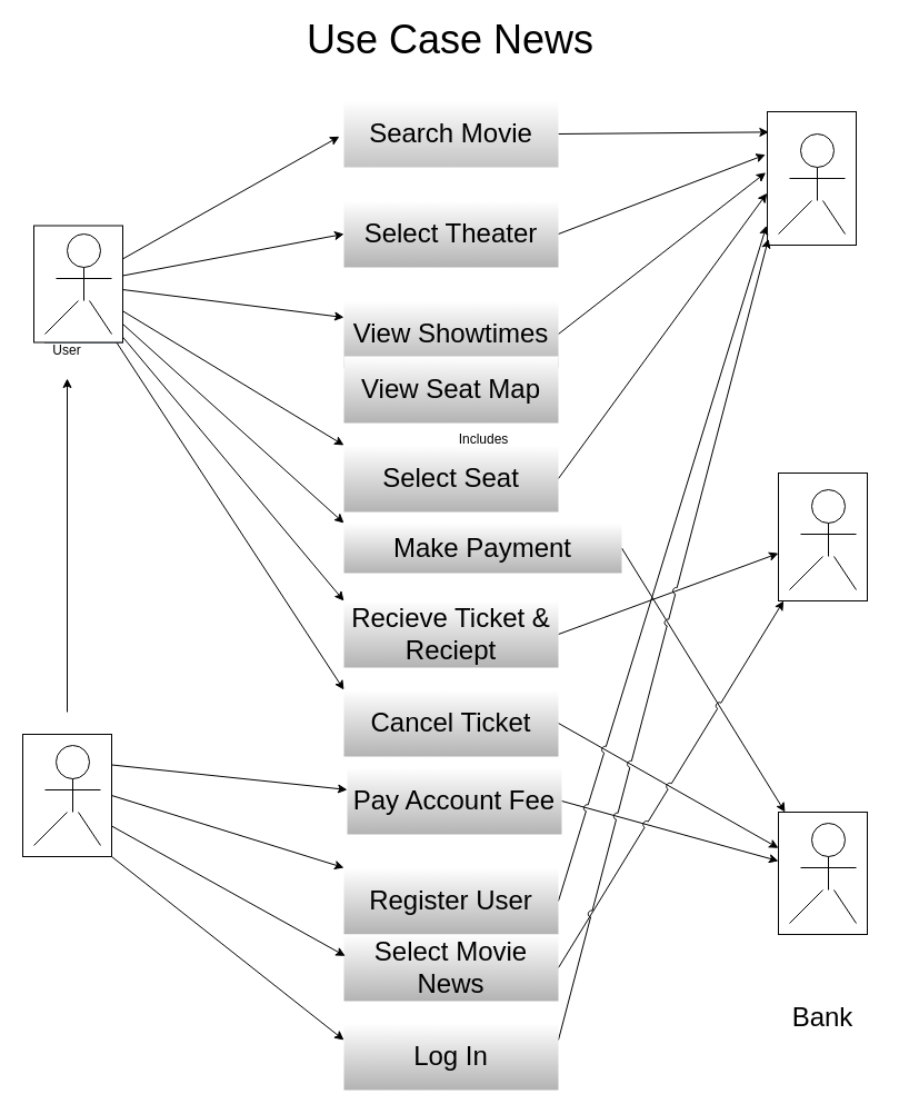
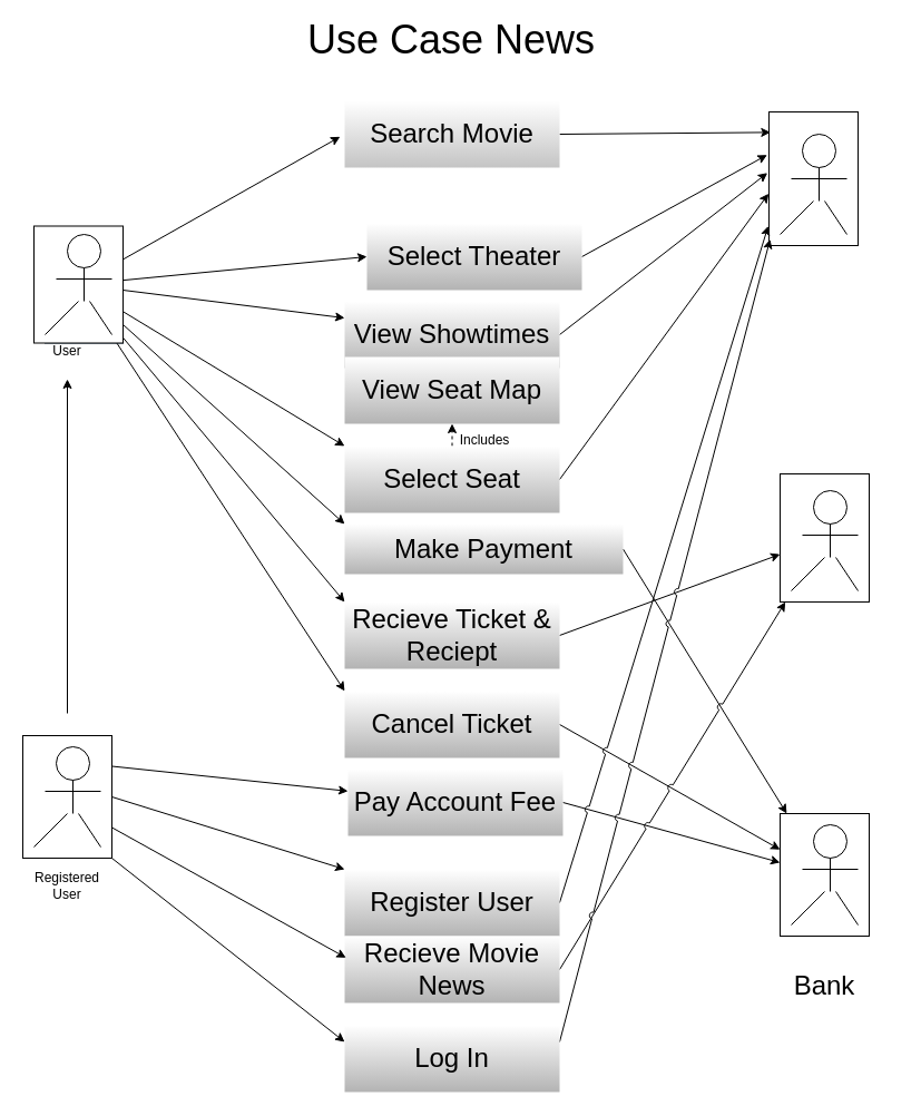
- <mxCell id="28" value="&lt;font style=&quot;font-size: 24px;&quot;&gt;Select Theater&lt;/font&gt;" style="text;html=1;strokeColor=none;fillColor=default;align=center;verticalAlign=middle;whiteSpace=wrap;rounded=0;gradientColor=#B3B3B3;" parent="1" vertex="1"><mxGeometry x="309" y="180" width="193" height="60" as="geometry" /></mxCell>
+ <mxCell id="28" value="&lt;font style=&quot;font-size: 24px;&quot;&gt;Select Theater&lt;/font&gt;" style="text;html=1;strokeColor=none;fillColor=default;align=center;verticalAlign=middle;whiteSpace=wrap;rounded=0;gradientColor=#B3B3B3;" parent="1" vertex="1"><mxGeometry x="329" y="200" width="193" height="60" as="geometry" /></mxCell>
+ <mxCell id="32" style="edgeStyle=none;rounded=0;orthogonalLoop=1;jettySize=auto;html=1;exitX=0.5;exitY=0;exitDx=0;exitDy=0;fontSize=24;dashed=1;" parent="1" source="34" target="31" edge="1"><mxGeometry relative="1" as="geometry" /></mxCell>
+ <mxCell id="23" value="Registered User" style="text;html=1;strokeColor=none;fillColor=none;align=center;verticalAlign=middle;whiteSpace=wrap;rounded=0;" parent="1" vertex="1"><mxGeometry x="30" y="780" width="60" height="30" as="geometry" /></mxCell>
- <mxCell id="46" value="&lt;font style=&quot;font-size: 24px;&quot;&gt;Select Movie News&lt;/font&gt;" style="text;html=1;strokeColor=none;fillColor=default;align=center;verticalAlign=middle;whiteSpace=wrap;rounded=0;gradientColor=#B3B3B3;" parent="1" vertex="1"><mxGeometry x="309" y="840" width="193" height="60" as="geometry" /></mxCell>
+ <mxCell id="46" value="&lt;font style=&quot;font-size: 24px;&quot;&gt;Recieve Movie News&lt;/font&gt;" style="text;html=1;strokeColor=none;fillColor=default;align=center;verticalAlign=middle;whiteSpace=wrap;rounded=0;gradientColor=#B3B3B3;" parent="1" vertex="1"><mxGeometry x="309" y="840" width="193" height="60" as="geometry" /></mxCell>
- <mxCell id="70" value="Bank" style="text;html=1;strokeColor=none;fillColor=none;align=center;verticalAlign=middle;whiteSpace=wrap;rounded=0;fontSize=24;" parent="1" vertex="1"><mxGeometry x="710" y="900" width="60" height="30" as="geometry" /></mxCell>
+ <mxCell id="70" value="Bank" style="text;html=1;strokeColor=none;fillColor=none;align=center;verticalAlign=middle;whiteSpace=wrap;rounded=0;fontSize=24;" parent="1" vertex="1"><mxGeometry x="710" y="870" width="60" height="30" as="geometry" /></mxCell>
